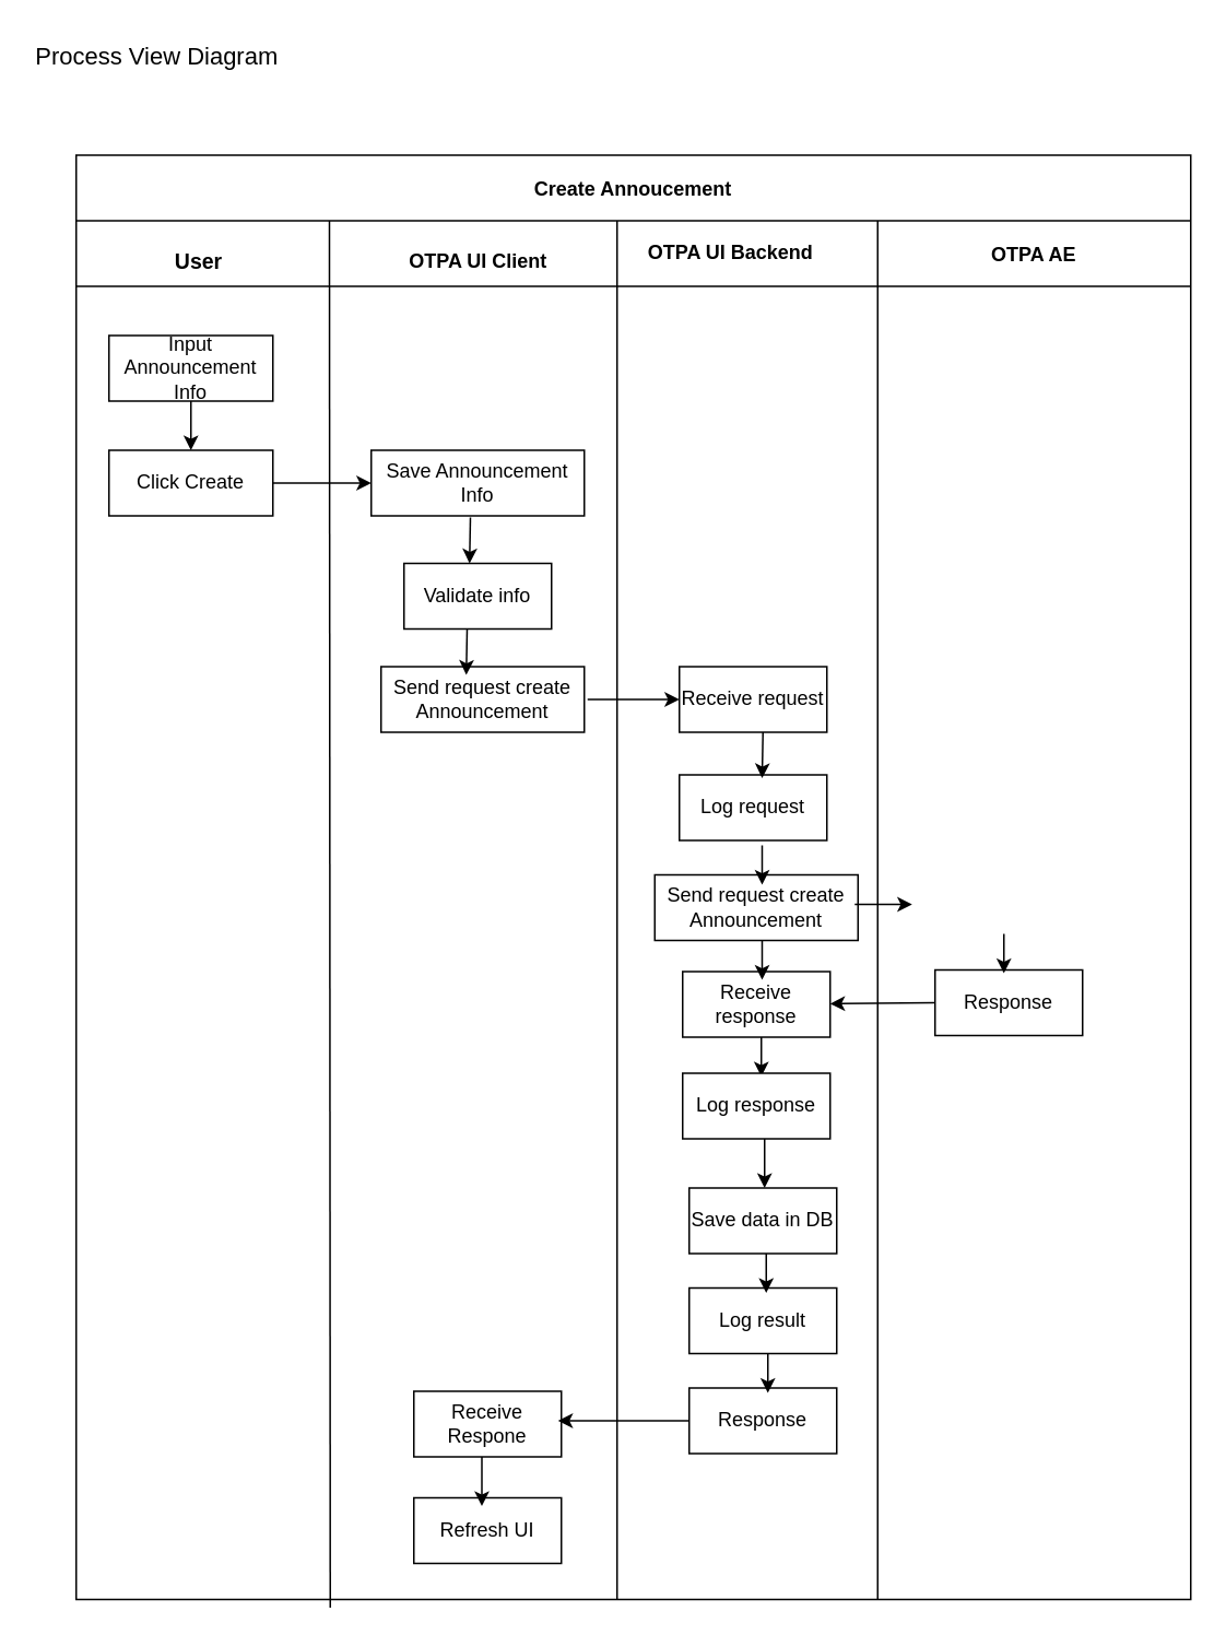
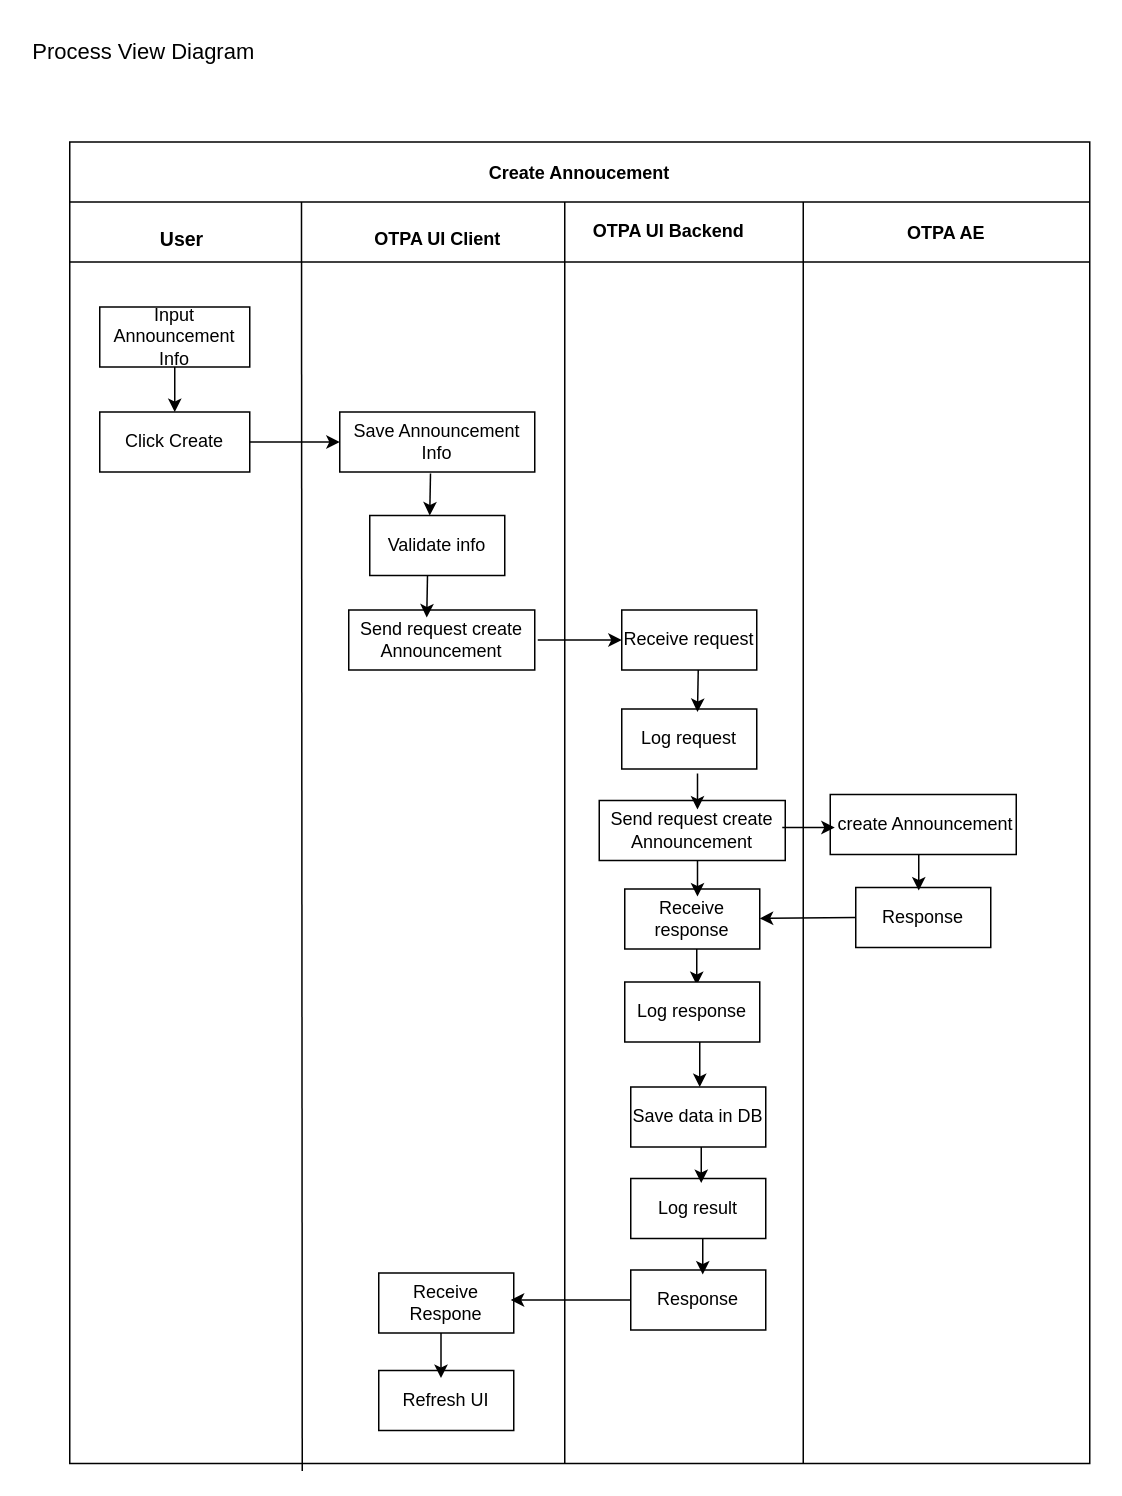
+ <mxCell id="41" value="&amp;nbsp;create Announcement" style="rounded=0;whiteSpace=wrap;html=1;" vertex="1" parent="40"><mxGeometry x="18" y="395" width="124" height="40" as="geometry" /></mxCell>
